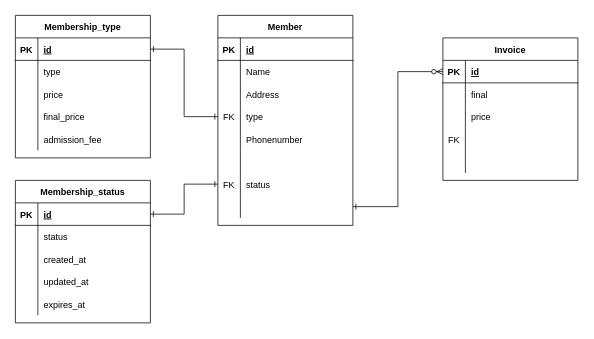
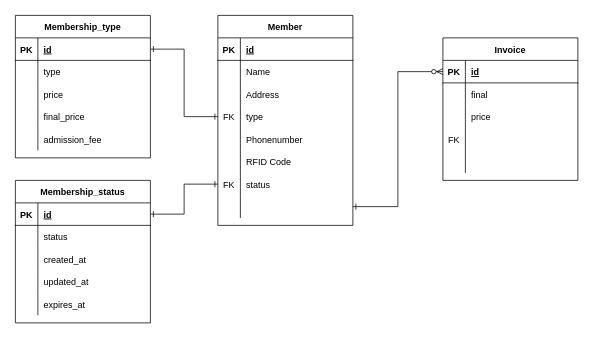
+ <mxCell id="20" value="RFID Code" style="shape=partialRectangle;connectable=0;fillColor=none;top=0;left=0;bottom=0;right=0;align=left;spacingLeft=6;overflow=hidden;" parent="18" vertex="1"><mxGeometry x="30" width="150" height="30" as="geometry" /></mxCell>
